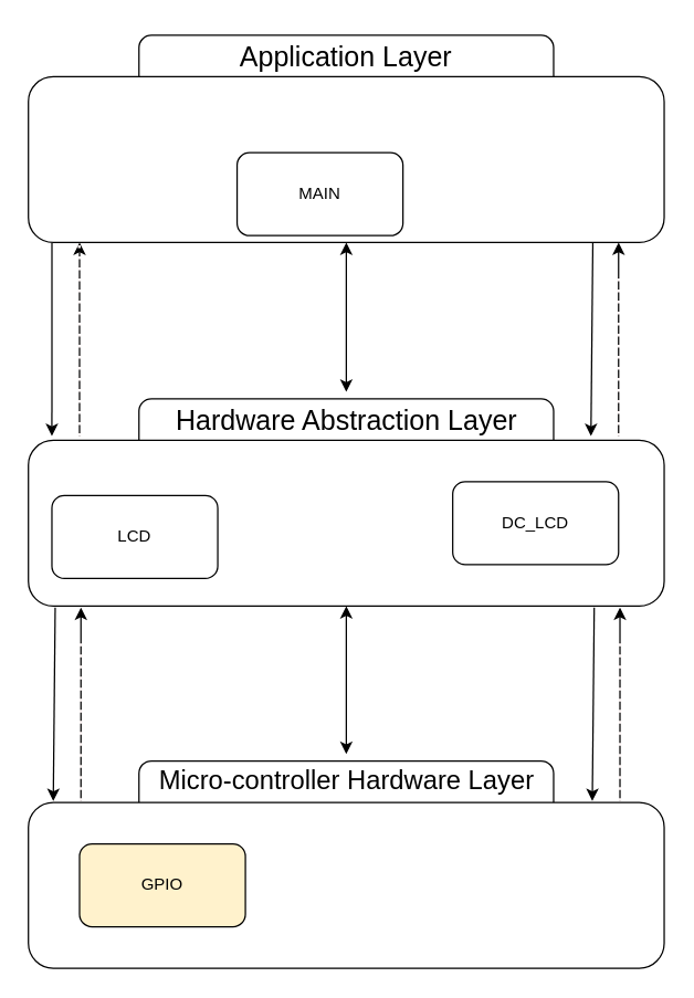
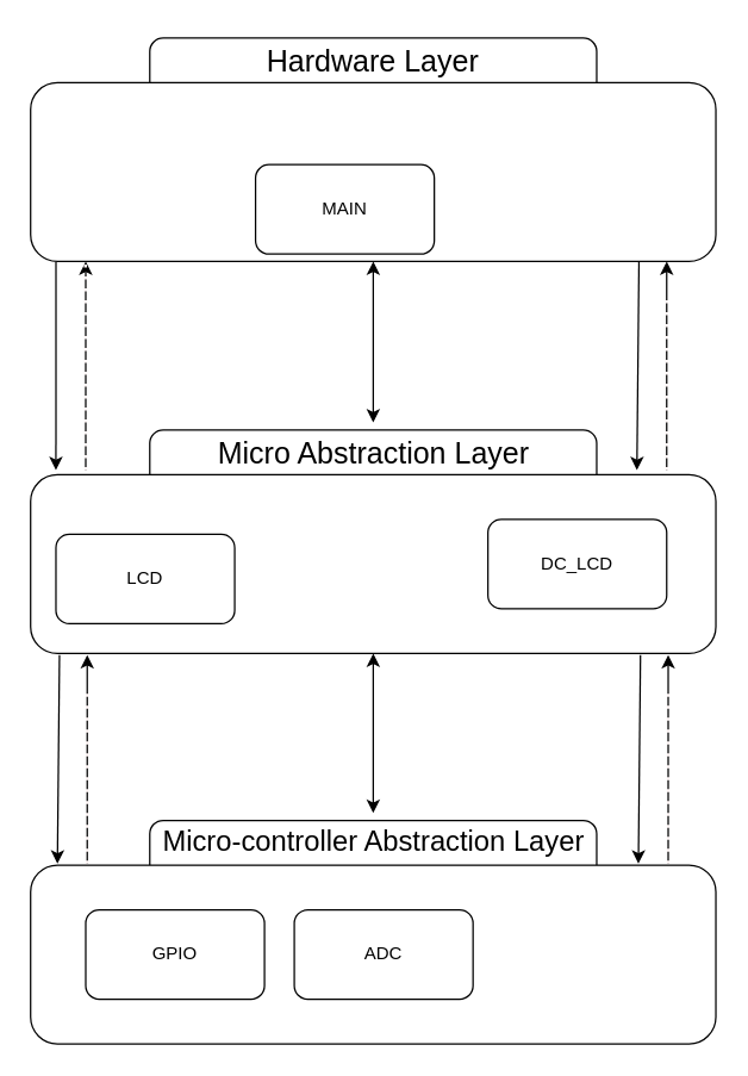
- <mxCell id="5" value="&lt;font style=&quot;font-size: 20px;&quot;&gt;Application Layer&lt;/font&gt;" style="text;html=1;align=center;verticalAlign=middle;whiteSpace=wrap;rounded=0;" vertex="1" parent="2"><mxGeometry x="135" width="190" height="40" as="geometry" /></mxCell>
+ <mxCell id="5" value="&lt;font style=&quot;font-size: 20px;&quot;&gt;Hardware Layer&lt;/font&gt;" style="text;html=1;align=center;verticalAlign=middle;whiteSpace=wrap;rounded=0;" vertex="1" parent="2"><mxGeometry x="135" width="190" height="40" as="geometry" /></mxCell>
- <mxCell id="10" value="&lt;font style=&quot;font-size: 20px;&quot;&gt;Hardware Abstraction Layer&lt;/font&gt;" style="text;html=1;align=center;verticalAlign=middle;whiteSpace=wrap;rounded=0;" vertex="1" parent="7"><mxGeometry x="97.5" width="265" height="40" as="geometry" /></mxCell>
+ <mxCell id="10" value="&lt;font style=&quot;font-size: 20px;&quot;&gt;Micro Abstraction Layer&lt;/font&gt;" style="text;html=1;align=center;verticalAlign=middle;whiteSpace=wrap;rounded=0;" vertex="1" parent="7"><mxGeometry x="97.5" width="265" height="40" as="geometry" /></mxCell>
- <mxCell id="16" value="&lt;font style=&quot;font-size: 19px;&quot;&gt;Micro-controller Hardware Layer&lt;/font&gt;" style="text;html=1;align=center;verticalAlign=middle;whiteSpace=wrap;rounded=0;" vertex="1" parent="13"><mxGeometry x="73.75" width="312.5" height="40" as="geometry" /></mxCell>
+ <mxCell id="16" value="&lt;font style=&quot;font-size: 19px;&quot;&gt;Micro-controller Abstraction Layer&lt;/font&gt;" style="text;html=1;align=center;verticalAlign=middle;whiteSpace=wrap;rounded=0;" vertex="1" parent="13"><mxGeometry x="73.75" width="312.5" height="40" as="geometry" /></mxCell>
- <mxCell id="17" value="GPIO" style="rounded=1;whiteSpace=wrap;html=1;fillColor=#fff2cc;" vertex="1" parent="13"><mxGeometry x="37" y="65" width="120" height="60" as="geometry" /></mxCell>
+ <mxCell id="17" value="GPIO" style="rounded=1;whiteSpace=wrap;html=1;" vertex="1" parent="13"><mxGeometry x="37" y="65" width="120" height="60" as="geometry" /></mxCell>
+ <mxCell id="18" value="ADC" style="rounded=1;whiteSpace=wrap;html=1;" vertex="1" parent="13"><mxGeometry x="177" y="65" width="120" height="60" as="geometry" /></mxCell>
